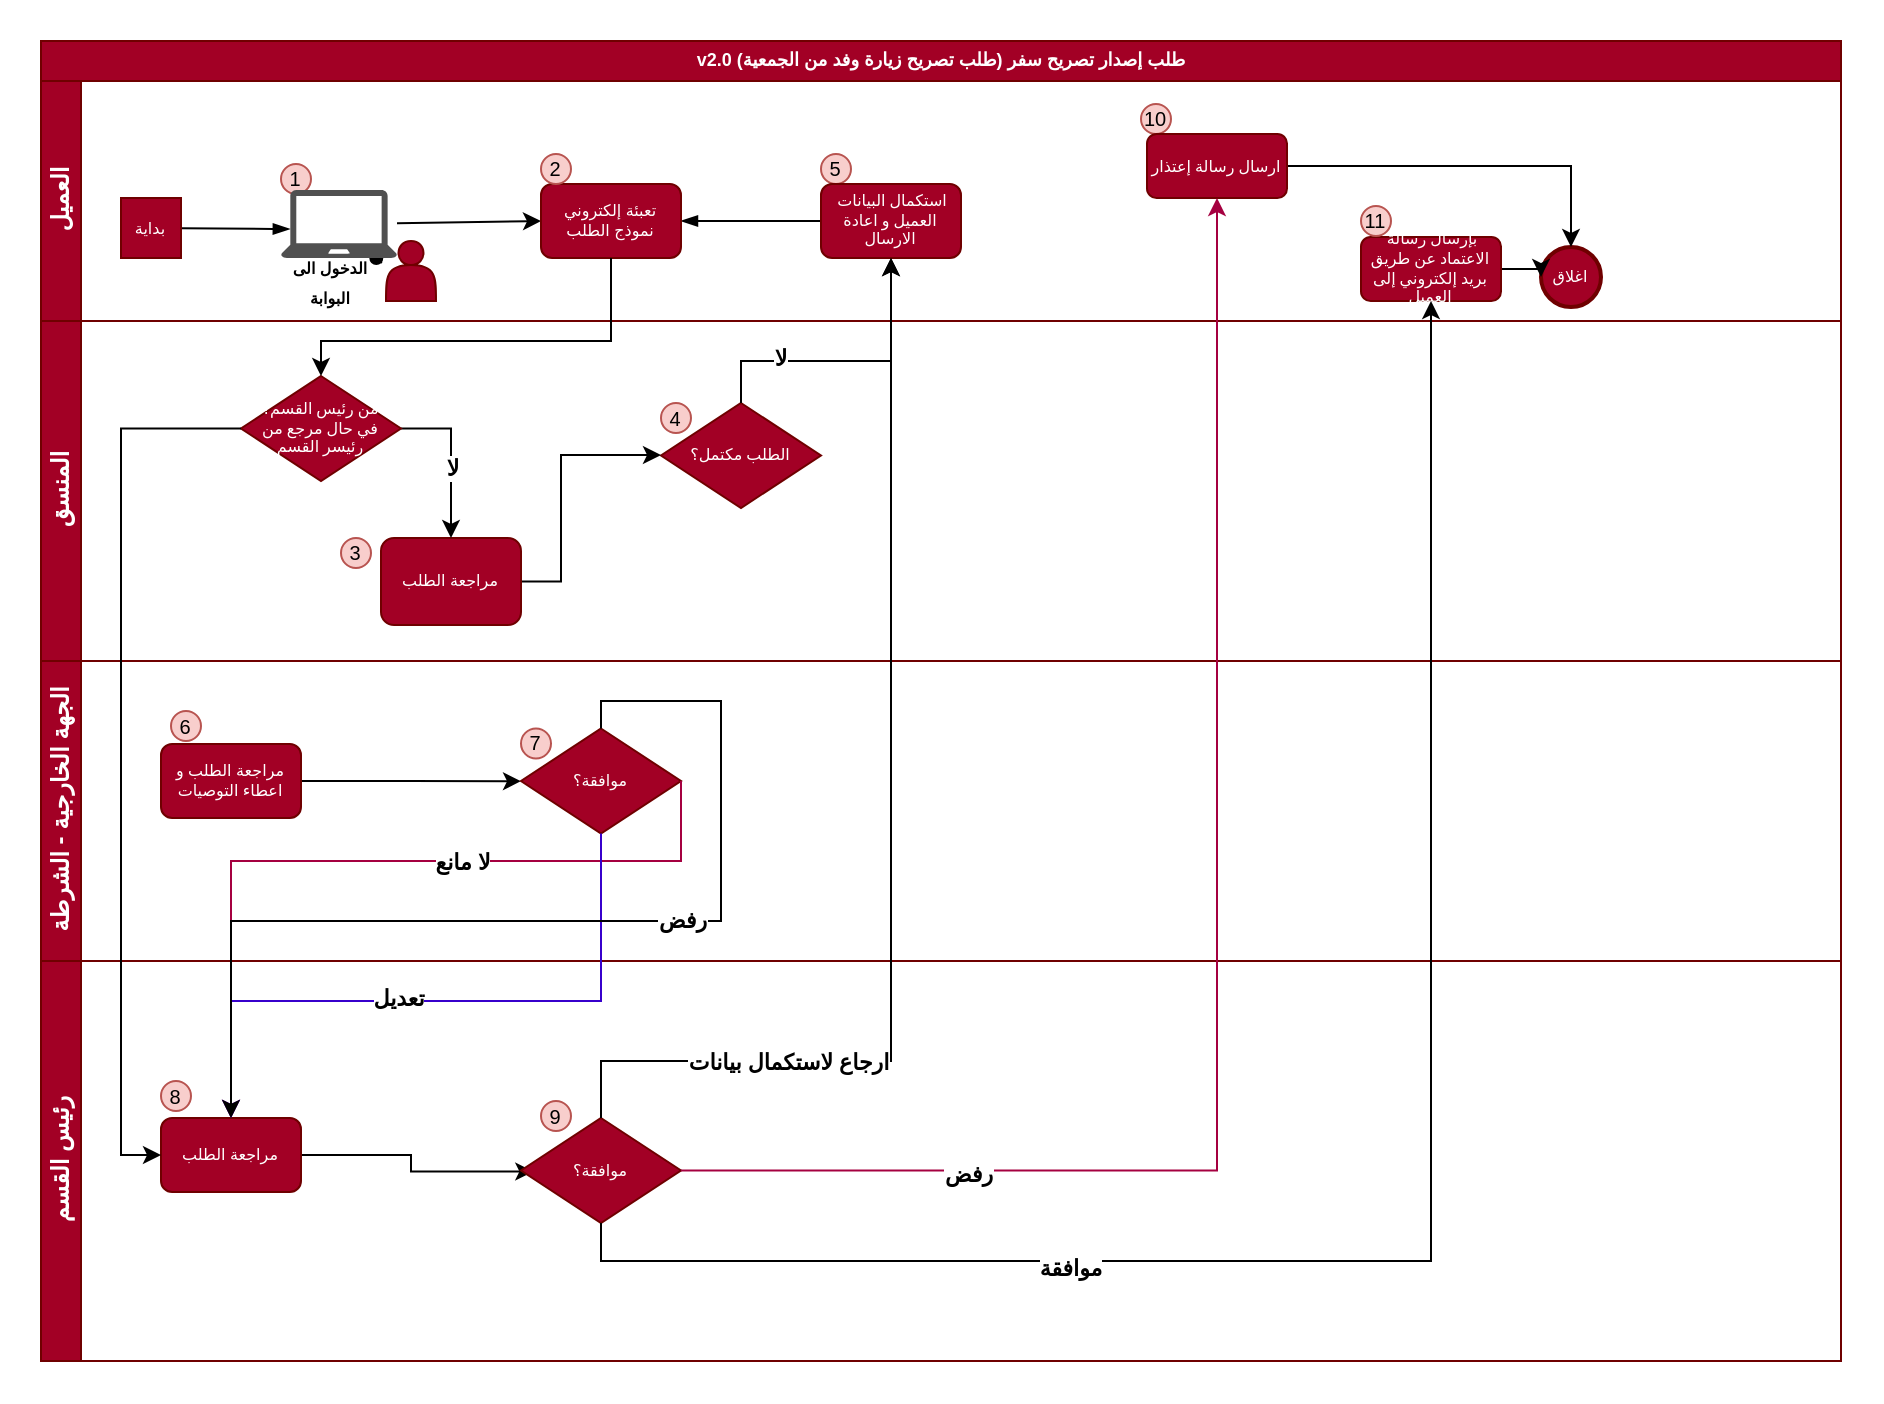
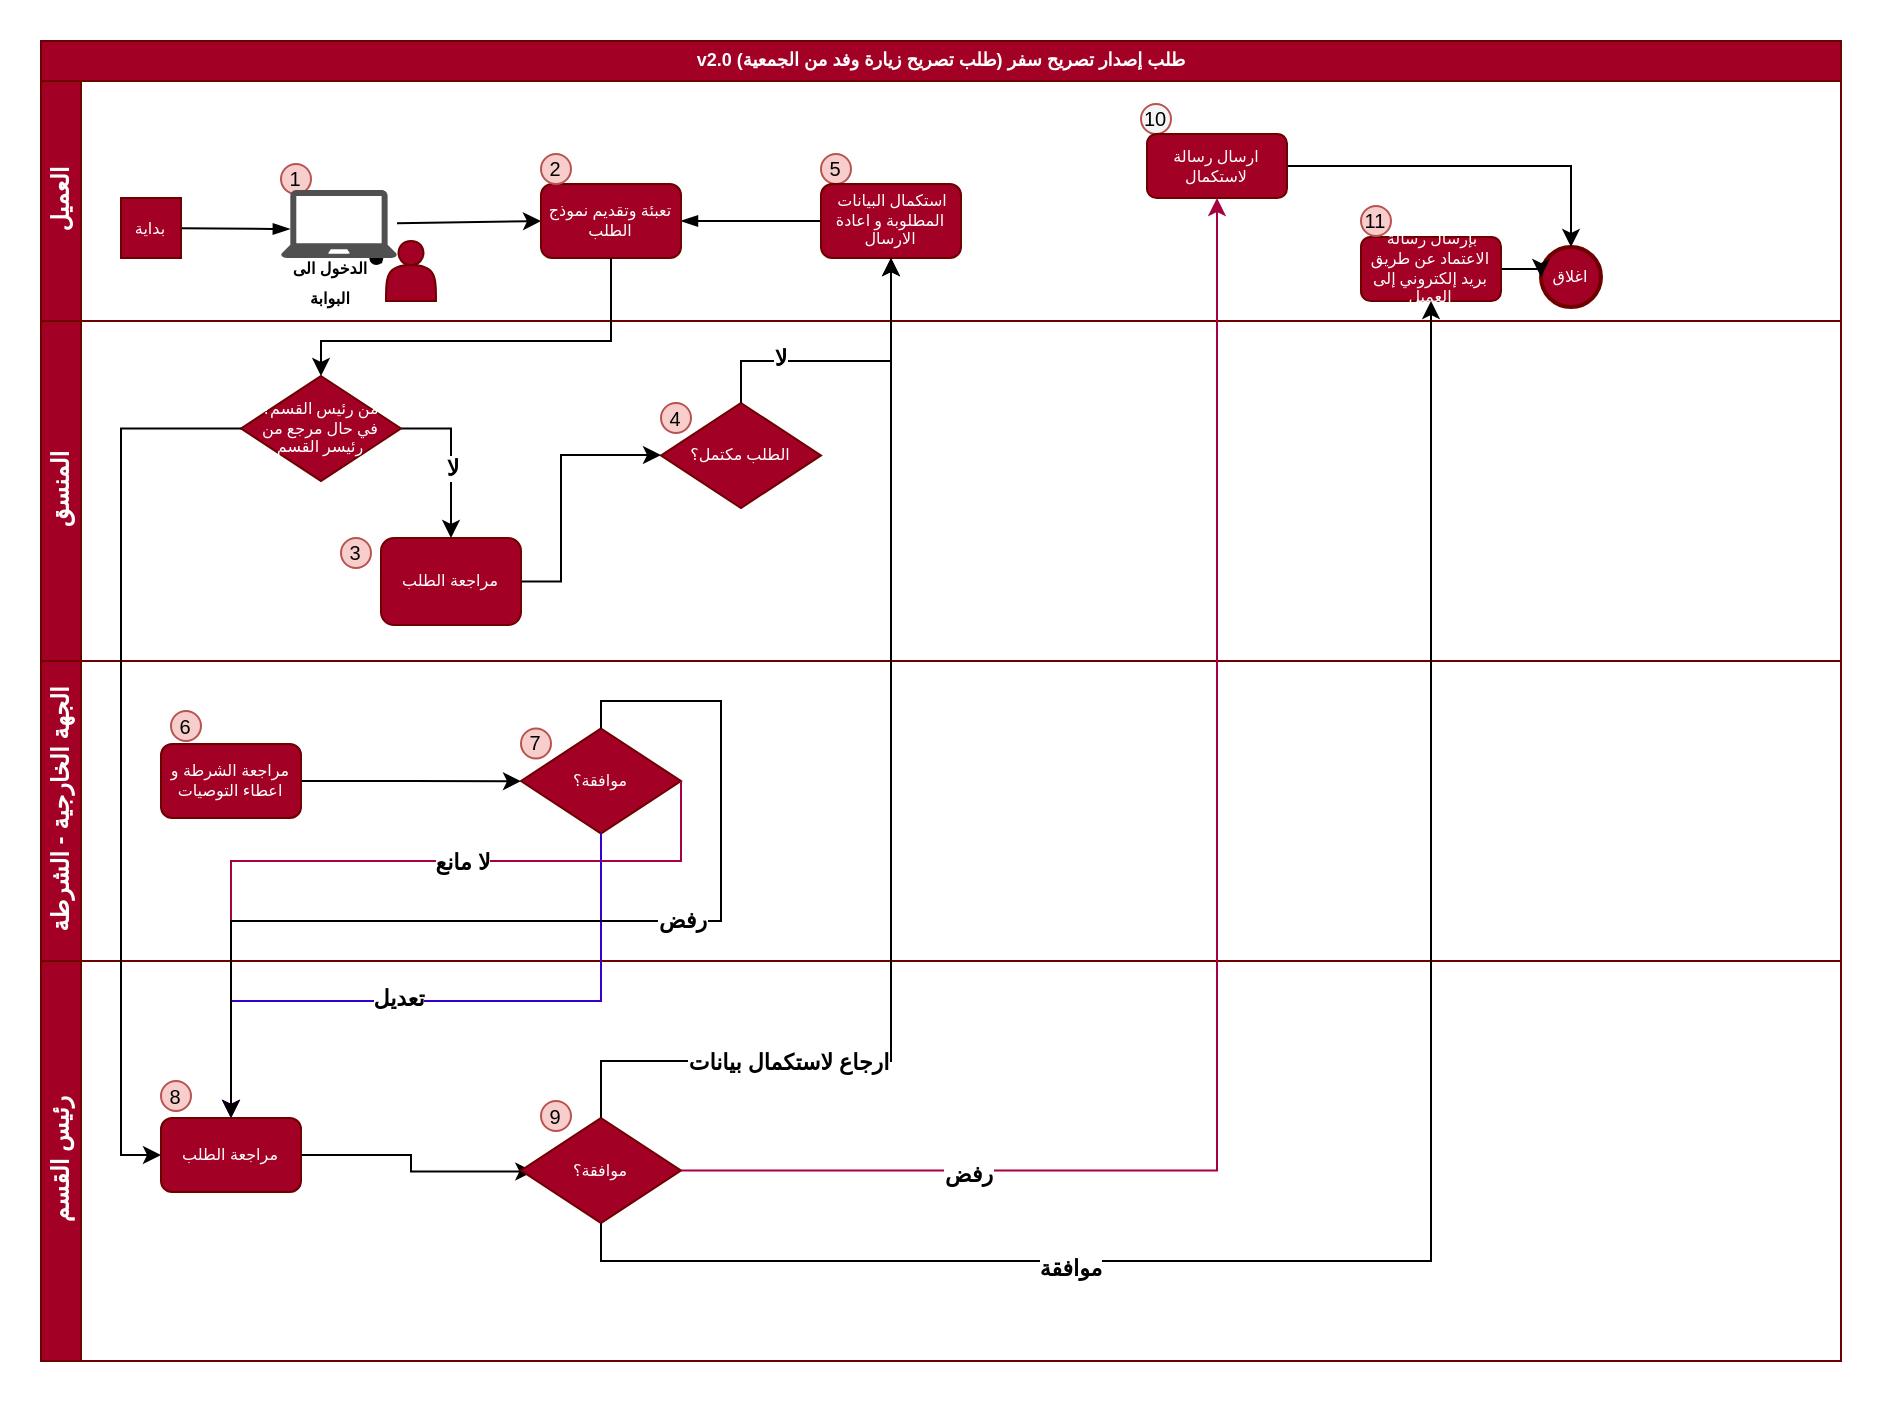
- <mxCell id="16" value="&lt;font style=&quot;font-size: 10px&quot;&gt;10&lt;/font&gt;" style="ellipse;whiteSpace=wrap;html=1;aspect=fixed;fillColor=#f8cecc;strokeColor=#b85450;" parent="3" vertex="1"><mxGeometry x="550" y="11.5" width="15" height="15" as="geometry" /></mxCell>
+ <mxCell id="16" value="&lt;font style=&quot;font-size: 10px&quot;&gt;10&lt;/font&gt;" style="ellipse;whiteSpace=wrap;html=1;aspect=fixed;fillColor=#f5f5f5;strokeColor=#b85450;" parent="3" vertex="1"><mxGeometry x="550" y="11.5" width="15" height="15" as="geometry" /></mxCell>
- <mxCell id="18" value="ارسال رسالة إعتذار" style="whiteSpace=wrap;html=1;rounded=1;shadow=0;fontFamily=Verdana;fontSize=8;fontColor=#ffffff;strokeColor=#6F0000;strokeWidth=1;fillColor=#a20025;" parent="3" vertex="1"><mxGeometry x="553" y="26.5" width="70" height="32" as="geometry" /></mxCell>
+ <mxCell id="18" value="ارسال رسالة لاستكمال" style="whiteSpace=wrap;html=1;rounded=1;shadow=0;fontFamily=Verdana;fontSize=8;fontColor=#ffffff;strokeColor=#6F0000;strokeWidth=1;fillColor=#a20025;" parent="3" vertex="1"><mxGeometry x="553" y="26.5" width="70" height="32" as="geometry" /></mxCell>
- <mxCell id="14" value="&lt;font face=&quot;dubai, sans-serif&quot;&gt;تعبئة إلكتروني نموذج الطلب&lt;/font&gt;" style="rounded=1;whiteSpace=wrap;html=1;shadow=0;labelBackgroundColor=none;strokeWidth=1;fontFamily=Verdana;fontSize=8;align=center;fillColor=#a20025;strokeColor=#6F0000;fontColor=#ffffff;" parent="3" vertex="1"><mxGeometry x="250" y="51.5" width="70" height="37" as="geometry" /></mxCell>
+ <mxCell id="14" value="&lt;font face=&quot;dubai, sans-serif&quot;&gt;تعبئة وتقديم نموذج الطلب&lt;/font&gt;" style="rounded=1;whiteSpace=wrap;html=1;shadow=0;labelBackgroundColor=none;strokeWidth=1;fontFamily=Verdana;fontSize=8;align=center;fillColor=#a20025;strokeColor=#6F0000;fontColor=#ffffff;" parent="3" vertex="1"><mxGeometry x="250" y="51.5" width="70" height="37" as="geometry" /></mxCell>
- <mxCell id="10" value="استكمال البيانات&amp;nbsp; العميل و اعادة الارسال" style="rounded=1;whiteSpace=wrap;html=1;shadow=0;labelBackgroundColor=none;strokeWidth=1;fontFamily=Verdana;fontSize=8;align=center;fillColor=#a20025;strokeColor=#6F0000;fontColor=#ffffff;" parent="3" vertex="1"><mxGeometry x="390" y="51.5" width="70" height="37" as="geometry" /></mxCell>
+ <mxCell id="10" value="استكمال البيانات&amp;nbsp; المطلوبة و اعادة الارسال" style="rounded=1;whiteSpace=wrap;html=1;shadow=0;labelBackgroundColor=none;strokeWidth=1;fontFamily=Verdana;fontSize=8;align=center;fillColor=#a20025;strokeColor=#6F0000;fontColor=#ffffff;" parent="3" vertex="1"><mxGeometry x="390" y="51.5" width="70" height="37" as="geometry" /></mxCell>
- <mxCell id="38" value="&lt;span lang=&quot;AR-SA&quot; dir=&quot;RTL&quot; style=&quot;line-height: 107% ; font-family: &amp;#34;dubai&amp;#34; , sans-serif&quot;&gt;&lt;font style=&quot;font-size: 8px&quot;&gt;مراجعة الطلب و اعطاء التوصيات&lt;/font&gt;&lt;/span&gt;" style="rounded=1;whiteSpace=wrap;html=1;shadow=0;labelBackgroundColor=none;strokeWidth=1;fontFamily=Verdana;fontSize=8;align=center;fillColor=#a20025;strokeColor=#6F0000;fontColor=#ffffff;" parent="33" vertex="1"><mxGeometry x="60" y="41.5" width="70" height="37" as="geometry" /></mxCell>
+ <mxCell id="38" value="&lt;span lang=&quot;AR-SA&quot; dir=&quot;RTL&quot; style=&quot;line-height: 107% ; font-family: &amp;#34;dubai&amp;#34; , sans-serif&quot;&gt;&lt;font style=&quot;font-size: 8px&quot;&gt;مراجعة الشرطة و اعطاء التوصيات&lt;/font&gt;&lt;/span&gt;" style="rounded=1;whiteSpace=wrap;html=1;shadow=0;labelBackgroundColor=none;strokeWidth=1;fontFamily=Verdana;fontSize=8;align=center;fillColor=#a20025;strokeColor=#6F0000;fontColor=#ffffff;" parent="33" vertex="1"><mxGeometry x="60" y="41.5" width="70" height="37" as="geometry" /></mxCell>
